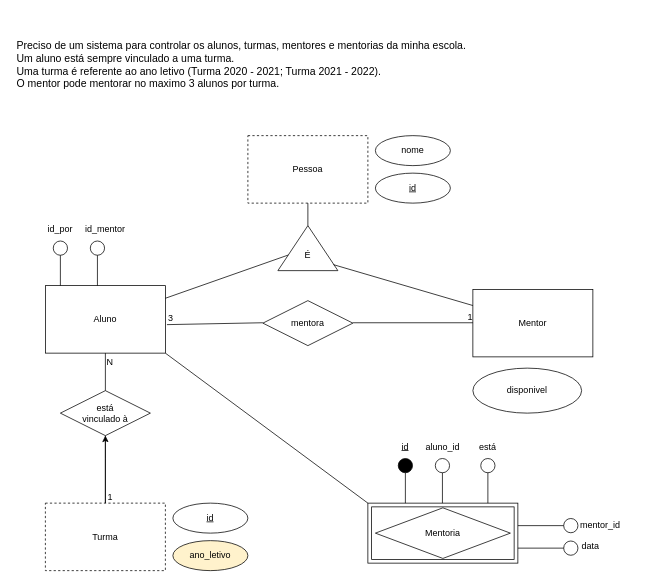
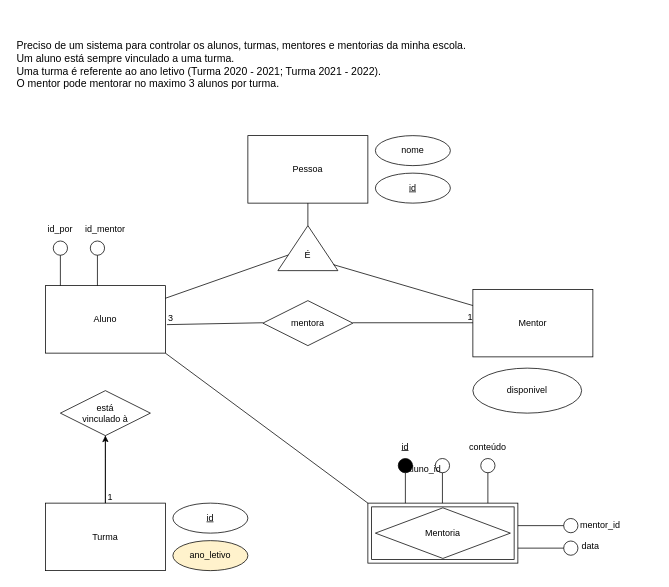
- <mxCell id="24" value="Pessoa" style="whiteSpace=wrap;html=1;align=center;dashed=1;" parent="1" vertex="1"><mxGeometry x="330" y="180" width="160" height="90" as="geometry" /></mxCell>
+ <mxCell id="24" value="Pessoa" style="whiteSpace=wrap;html=1;align=center;" parent="1" vertex="1"><mxGeometry x="330" y="180" width="160" height="90" as="geometry" /></mxCell>
- <mxCell id="11" value="" style="endArrow=none;html=1;rounded=0;entryX=0.5;entryY=1;entryDx=0;entryDy=0;" parent="1" source="4" target="8" edge="1"><mxGeometry relative="1" as="geometry"><mxPoint x="330" y="380" as="sourcePoint" /><mxPoint x="490" y="380" as="targetPoint" /></mxGeometry></mxCell>
- <mxCell id="12" value="N" style="resizable=0;html=1;align=left;verticalAlign=bottom;" parent="11" connectable="0" vertex="1"><mxGeometry x="-1" relative="1" as="geometry"><mxPoint y="20" as="offset" /></mxGeometry></mxCell>
- <mxCell id="34" value="aluno_id" style="text;html=1;strokeColor=none;fillColor=none;align=center;verticalAlign=middle;whiteSpace=wrap;rounded=0;" parent="1" vertex="1"><mxGeometry x="570" y="585" width="40" height="20" as="geometry" /></mxCell>
+ <mxCell id="34" value="aluno_id" style="text;html=1;strokeColor=none;fillColor=none;align=center;verticalAlign=middle;whiteSpace=wrap;rounded=0;" parent="1" vertex="1"><mxGeometry x="545" y="615" width="40" height="20" as="geometry" /></mxCell>
- <mxCell id="36" value="está" style="text;html=1;strokeColor=none;fillColor=none;align=center;verticalAlign=middle;whiteSpace=wrap;rounded=0;" parent="1" vertex="1"><mxGeometry x="630" y="585" width="40" height="20" as="geometry" /></mxCell>
+ <mxCell id="36" value="conteúdo" style="text;html=1;strokeColor=none;fillColor=none;align=center;verticalAlign=middle;whiteSpace=wrap;rounded=0;" parent="1" vertex="1"><mxGeometry x="630" y="585" width="40" height="20" as="geometry" /></mxCell>
- <mxCell id="7" value="Turma" style="whiteSpace=wrap;html=1;align=center;dashed=1;" parent="1" vertex="1"><mxGeometry x="60" y="670" width="160" height="90" as="geometry" /></mxCell>
+ <mxCell id="7" value="Turma" style="whiteSpace=wrap;html=1;align=center;" parent="1" vertex="1"><mxGeometry x="60" y="670" width="160" height="90" as="geometry" /></mxCell>
